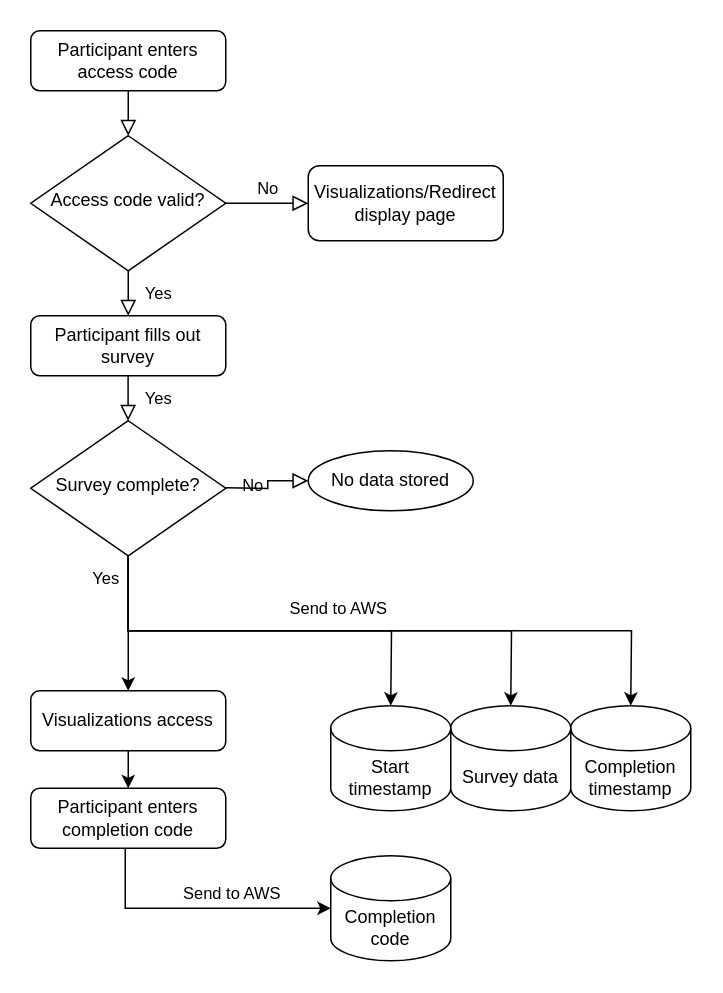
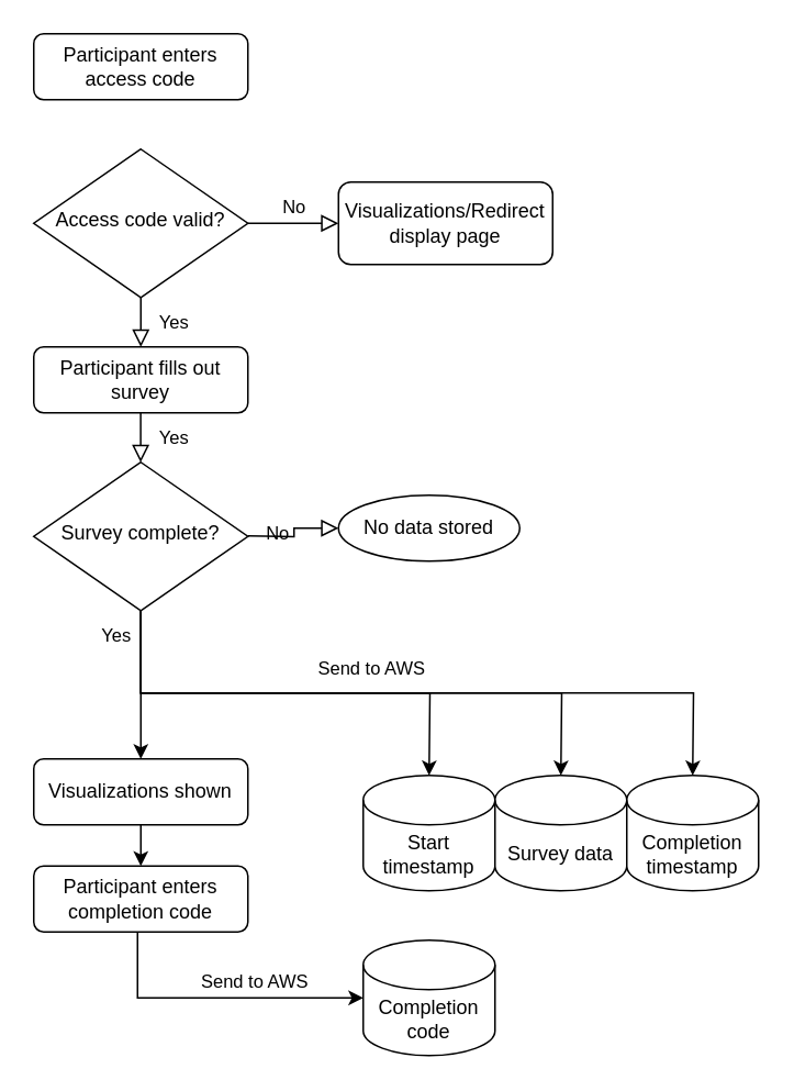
- <mxCell id="2" value="" style="rounded=0;html=1;jettySize=auto;orthogonalLoop=1;fontSize=11;endArrow=block;endFill=0;endSize=8;strokeWidth=1;shadow=0;labelBackgroundColor=none;edgeStyle=orthogonalEdgeStyle;" parent="1" source="3" target="6" edge="1"><mxGeometry relative="1" as="geometry"><mxPoint x="85" y="60" as="sourcePoint" /></mxGeometry></mxCell>
- <mxCell id="23" value="Visualizations access" style="rounded=1;whiteSpace=wrap;html=1;fontSize=12;glass=0;strokeWidth=1;shadow=0;" vertex="1" parent="1"><mxGeometry x="20" y="460" width="130" height="40" as="geometry" /></mxCell>
+ <mxCell id="23" value="Visualizations shown" style="rounded=1;whiteSpace=wrap;html=1;fontSize=12;glass=0;strokeWidth=1;shadow=0;" vertex="1" parent="1"><mxGeometry x="20" y="460" width="130" height="40" as="geometry" /></mxCell>
